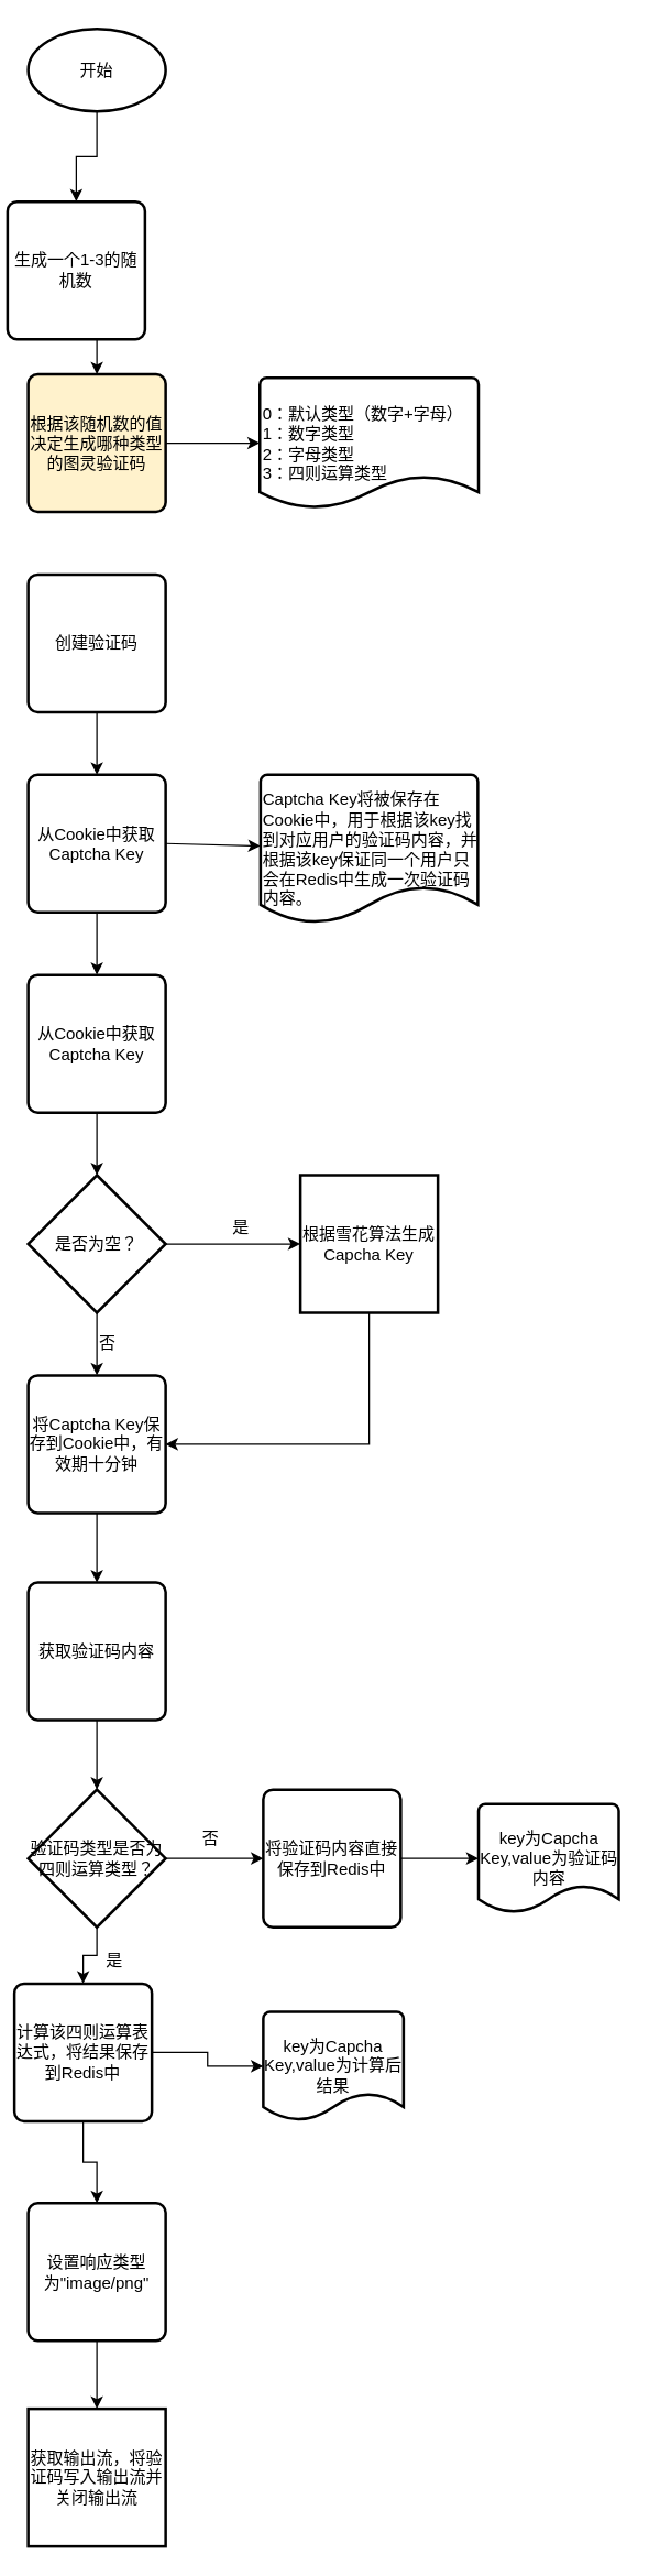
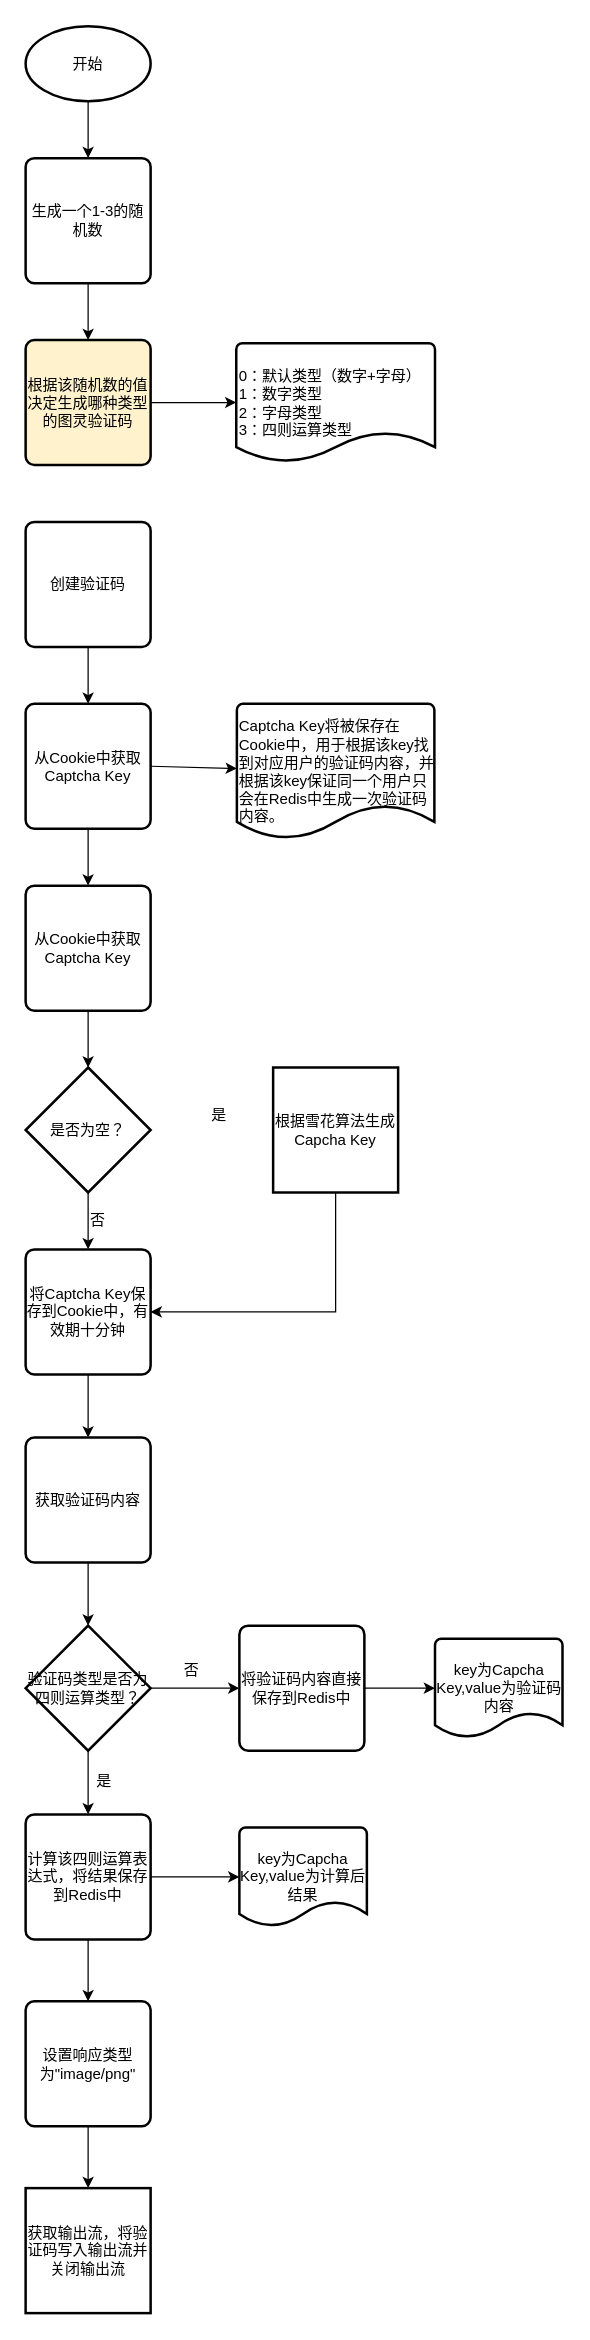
- <mxCell id="5" value="生成一个1-3的随机数" style="rounded=1;whiteSpace=wrap;html=1;absoluteArcSize=1;arcSize=14;strokeWidth=2;" vertex="1" parent="1"><mxGeometry x="5" y="146" width="100" height="100" as="geometry" /></mxCell>
+ <mxCell id="5" value="生成一个1-3的随机数" style="rounded=1;whiteSpace=wrap;html=1;absoluteArcSize=1;arcSize=14;strokeWidth=2;" vertex="1" parent="1"><mxGeometry x="20" y="126" width="100" height="100" as="geometry" /></mxCell>
- <mxCell id="18" style="edgeStyle=orthogonalEdgeStyle;rounded=0;orthogonalLoop=1;jettySize=auto;html=1;exitX=1;exitY=0.5;exitDx=0;exitDy=0;exitPerimeter=0;" edge="1" parent="1" source="19" target="22"><mxGeometry relative="1" as="geometry" /></mxCell>
- <mxCell id="33" value="计算该四则运算表达式，将结果保存到Redis中" style="rounded=1;whiteSpace=wrap;html=1;absoluteArcSize=1;arcSize=14;strokeWidth=2;shadow=0;glass=0;comic=0;" vertex="1" parent="1"><mxGeometry x="10" y="1441" width="100" height="100" as="geometry" /></mxCell>
+ <mxCell id="33" value="计算该四则运算表达式，将结果保存到Redis中" style="rounded=1;whiteSpace=wrap;html=1;absoluteArcSize=1;arcSize=14;strokeWidth=2;shadow=0;glass=0;comic=0;" vertex="1" parent="1"><mxGeometry x="20" y="1451" width="100" height="100" as="geometry" /></mxCell>
